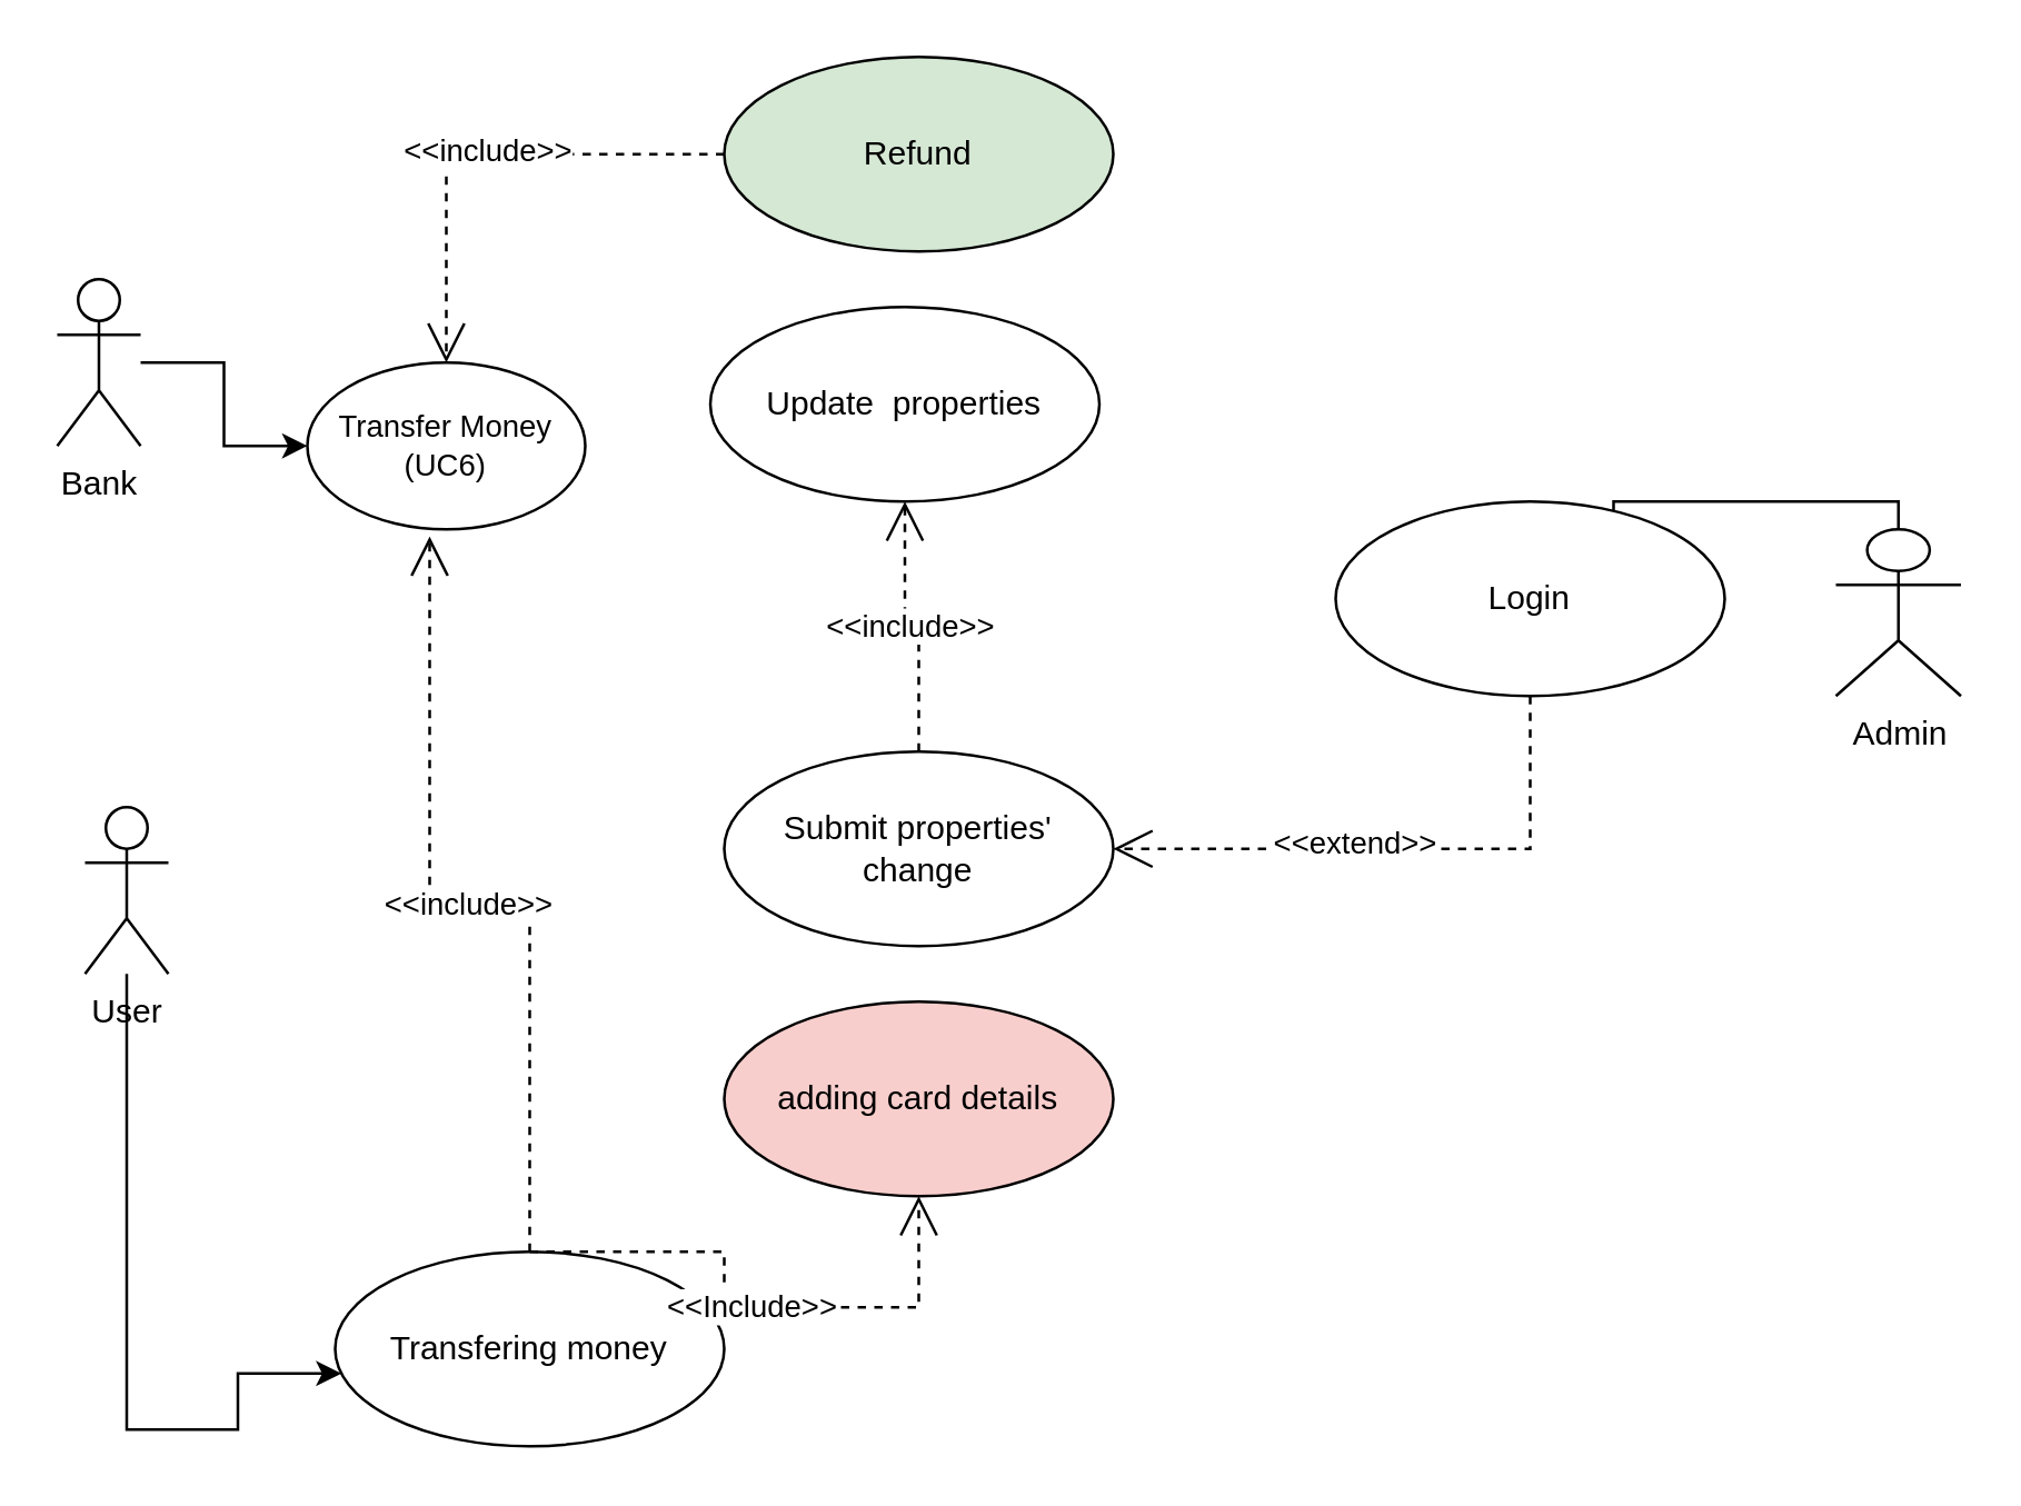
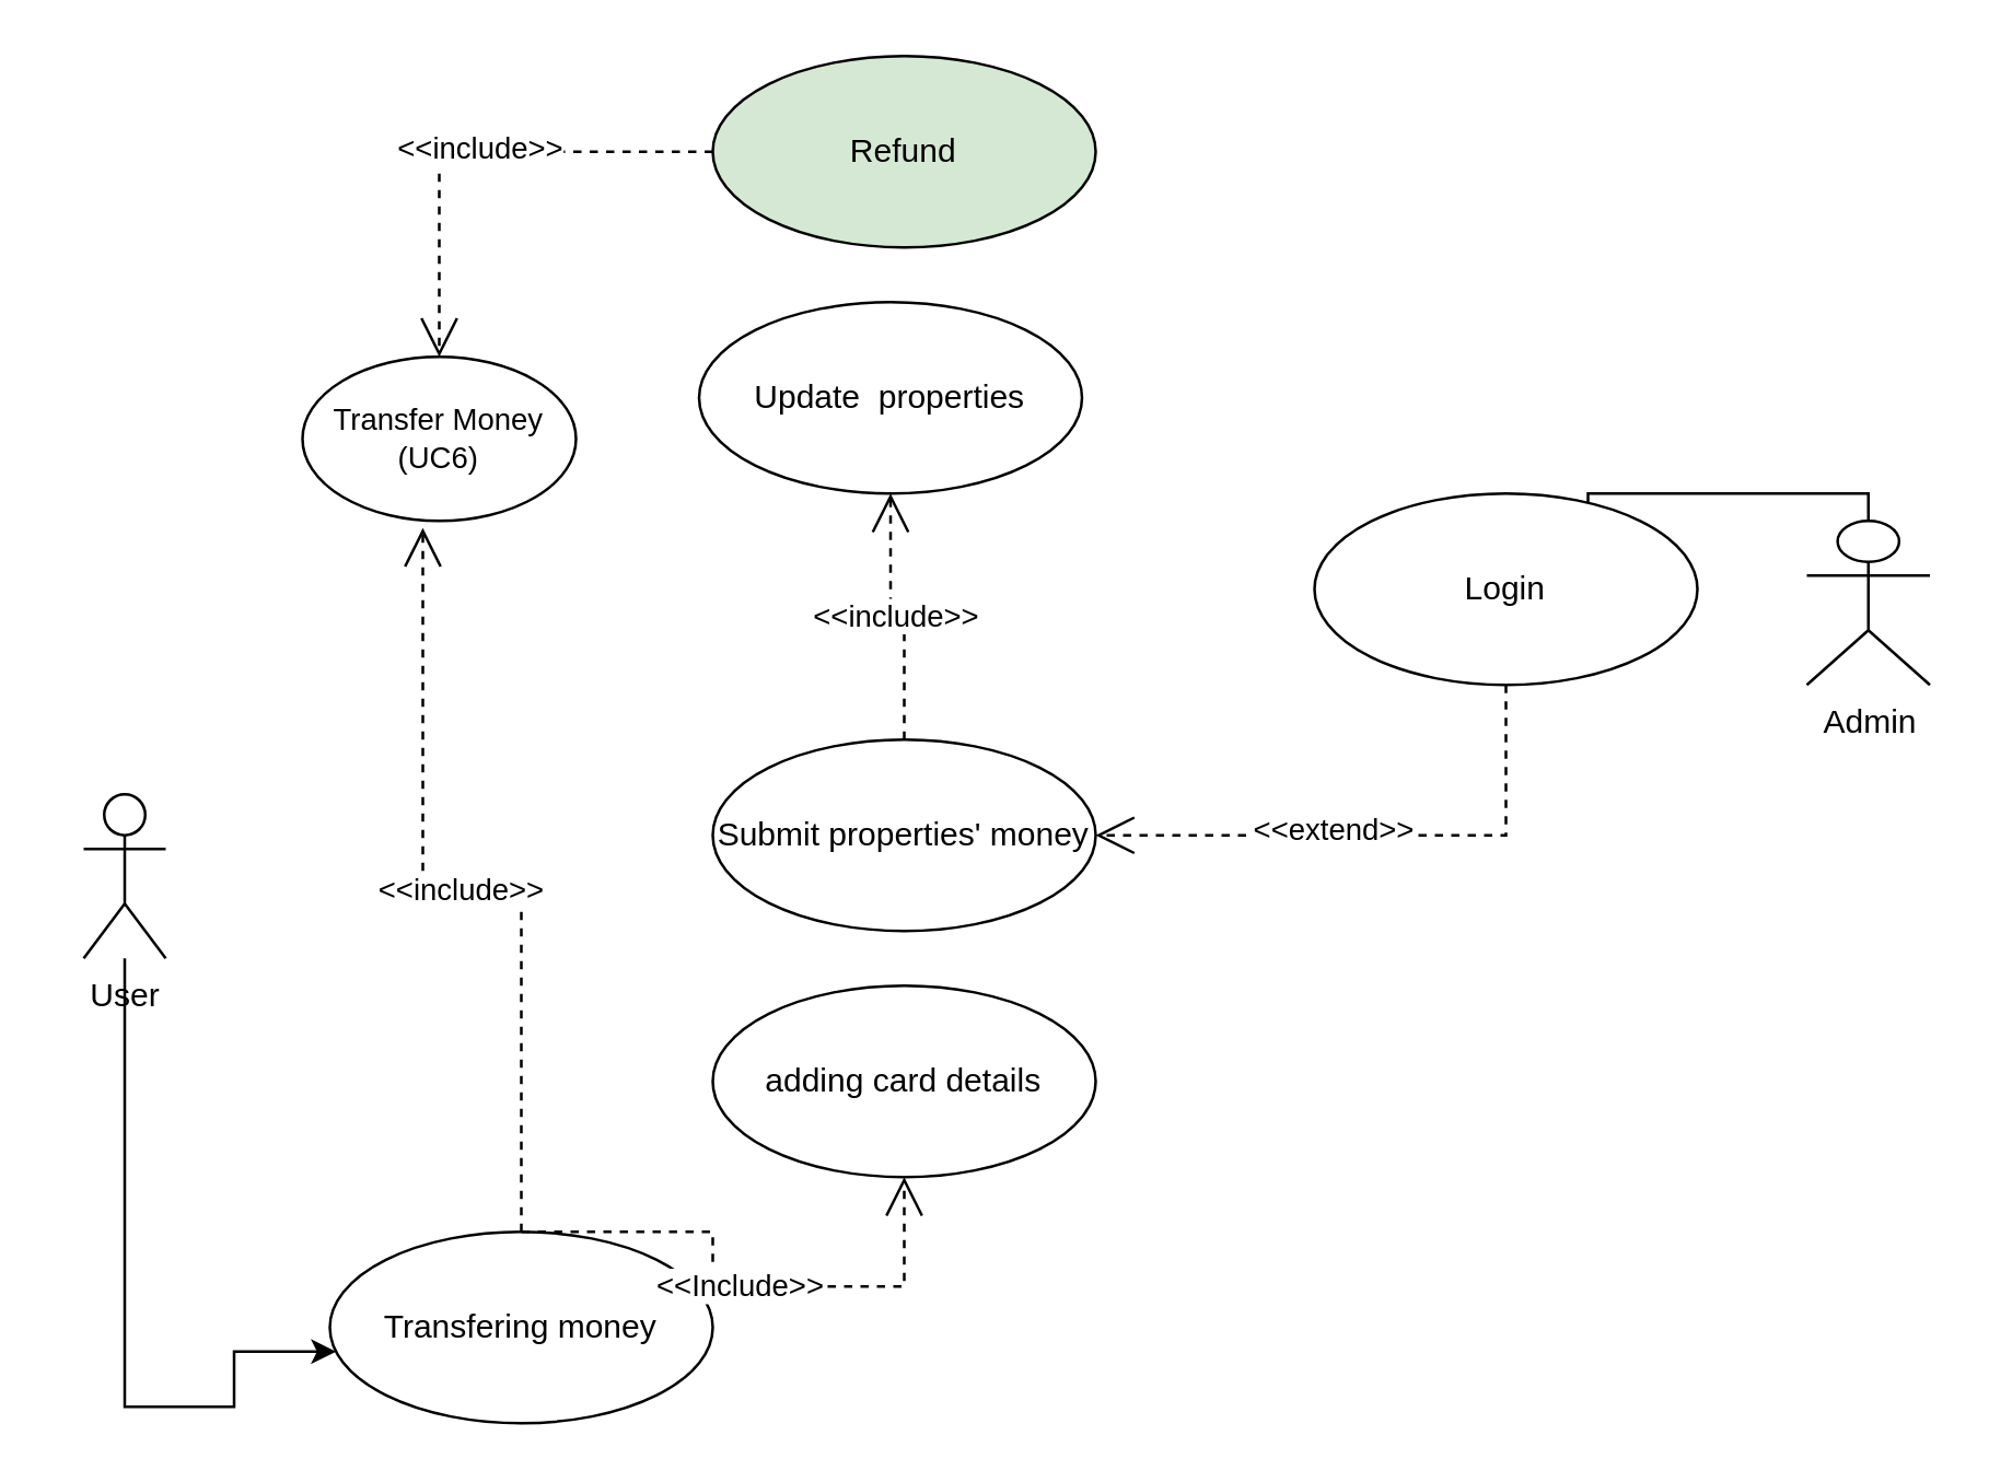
- <mxCell id="20" value="Bank" style="shape=umlActor;verticalLabelPosition=bottom;verticalAlign=top;html=1;outlineConnect=0;" vertex="1" parent="1"><mxGeometry x="20" y="100" width="30" height="60" as="geometry" /></mxCell>
- <mxCell id="19" style="edgeStyle=orthogonalEdgeStyle;rounded=0;orthogonalLoop=1;jettySize=auto;html=1;entryX=0;entryY=0.5;entryDx=0;entryDy=0;" edge="1" parent="1" source="20" target="21"><mxGeometry relative="1" as="geometry" /></mxCell>
- <mxCell id="8" value="Submit properties' change" style="ellipse;whiteSpace=wrap;html=1;" parent="1" vertex="1"><mxGeometry x="260" y="270" width="140" height="70" as="geometry" /></mxCell>
+ <mxCell id="8" value="Submit properties' money" style="ellipse;whiteSpace=wrap;html=1;" parent="1" vertex="1"><mxGeometry x="260" y="270" width="140" height="70" as="geometry" /></mxCell>
- <mxCell id="15" value="adding card details" style="ellipse;whiteSpace=wrap;html=1;fillColor=#f8cecc;" parent="1" vertex="1"><mxGeometry x="260" y="360" width="140" height="70" as="geometry" /></mxCell>
+ <mxCell id="15" value="adding card details" style="ellipse;whiteSpace=wrap;html=1;" parent="1" vertex="1"><mxGeometry x="260" y="360" width="140" height="70" as="geometry" /></mxCell>
